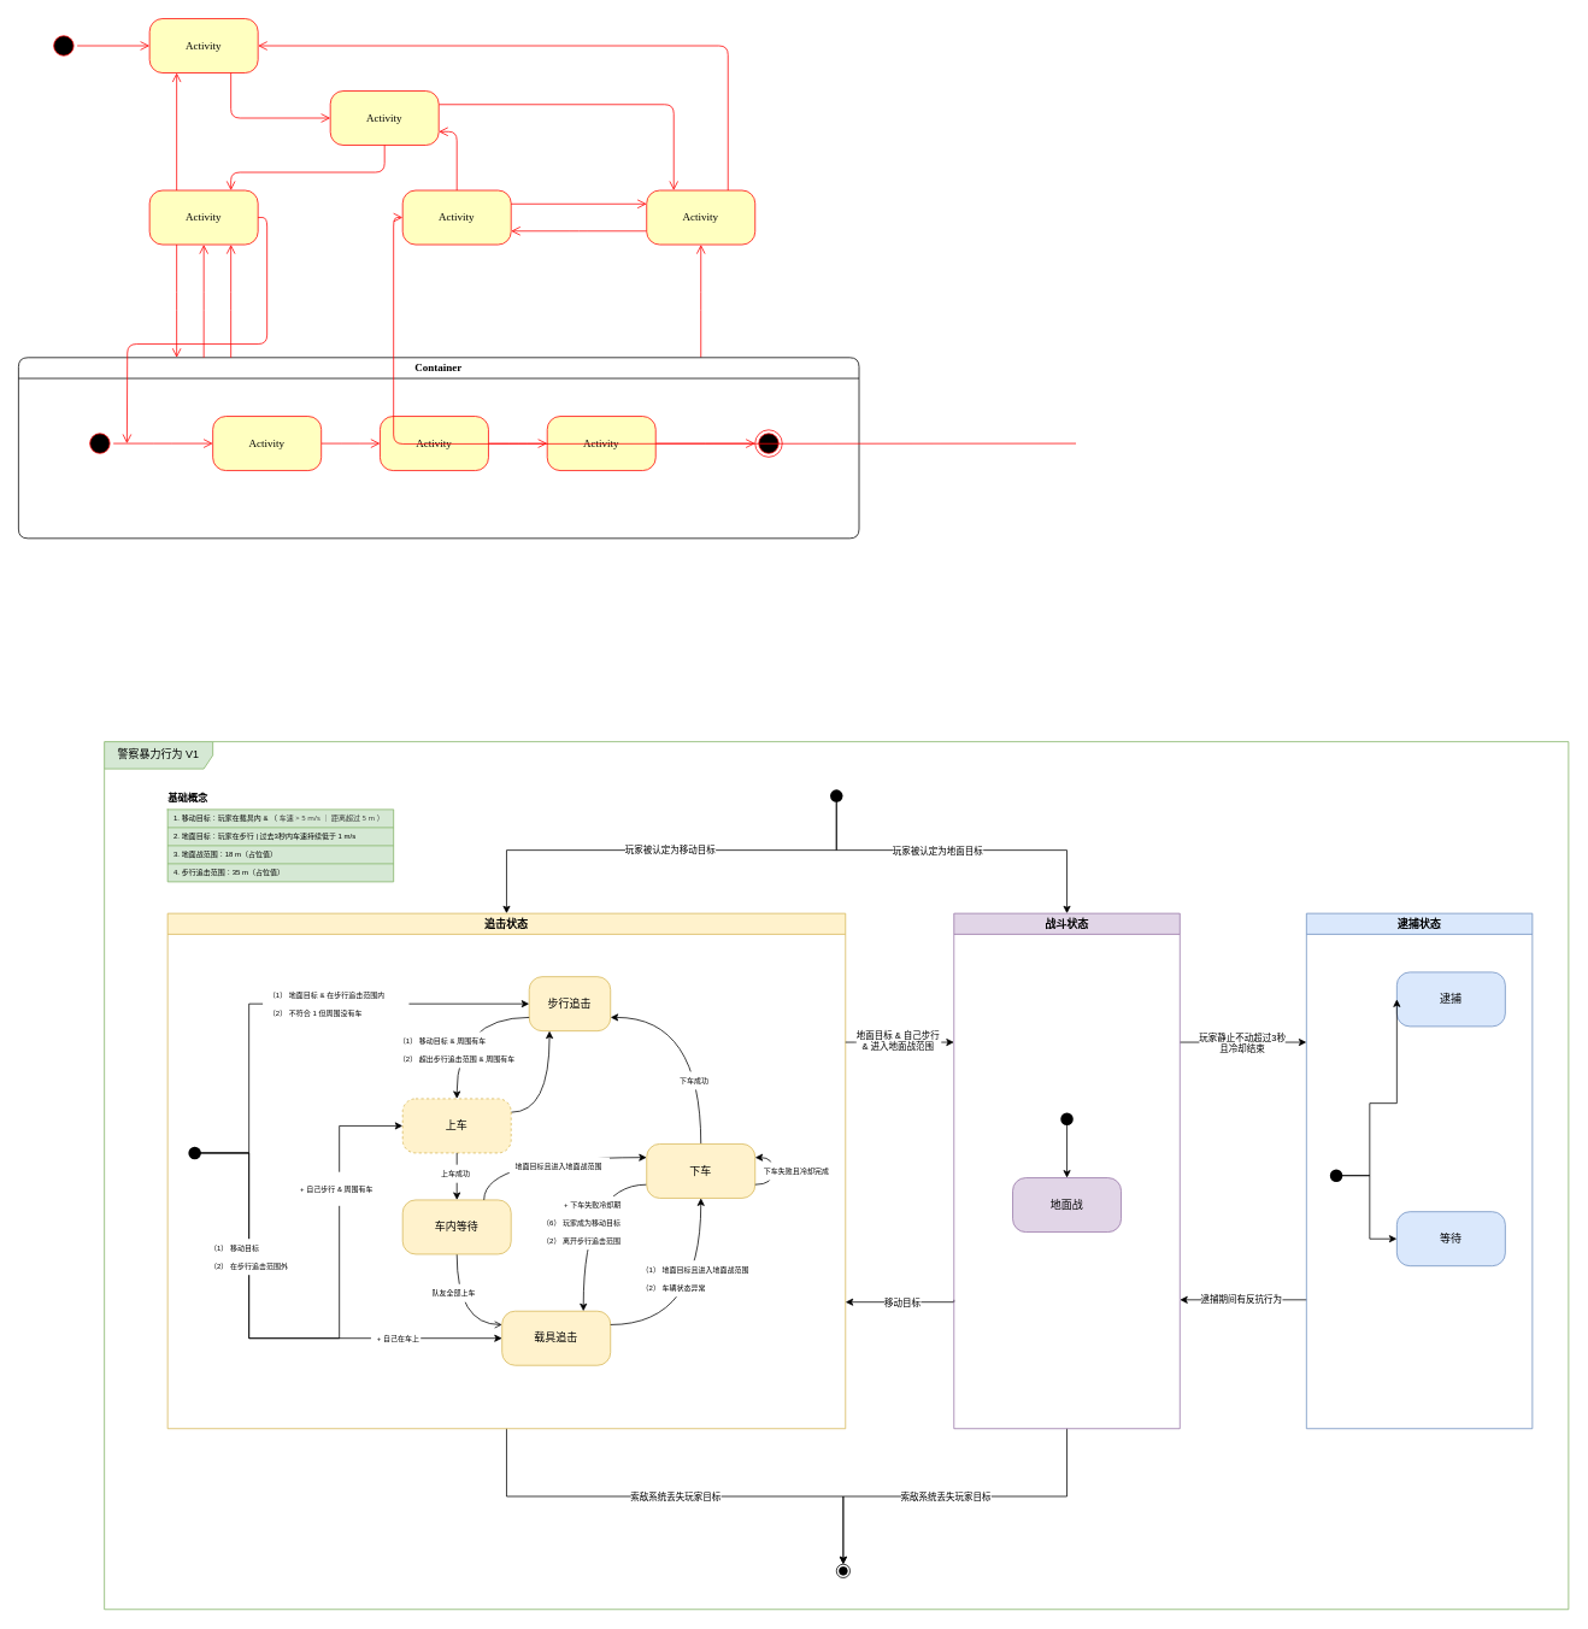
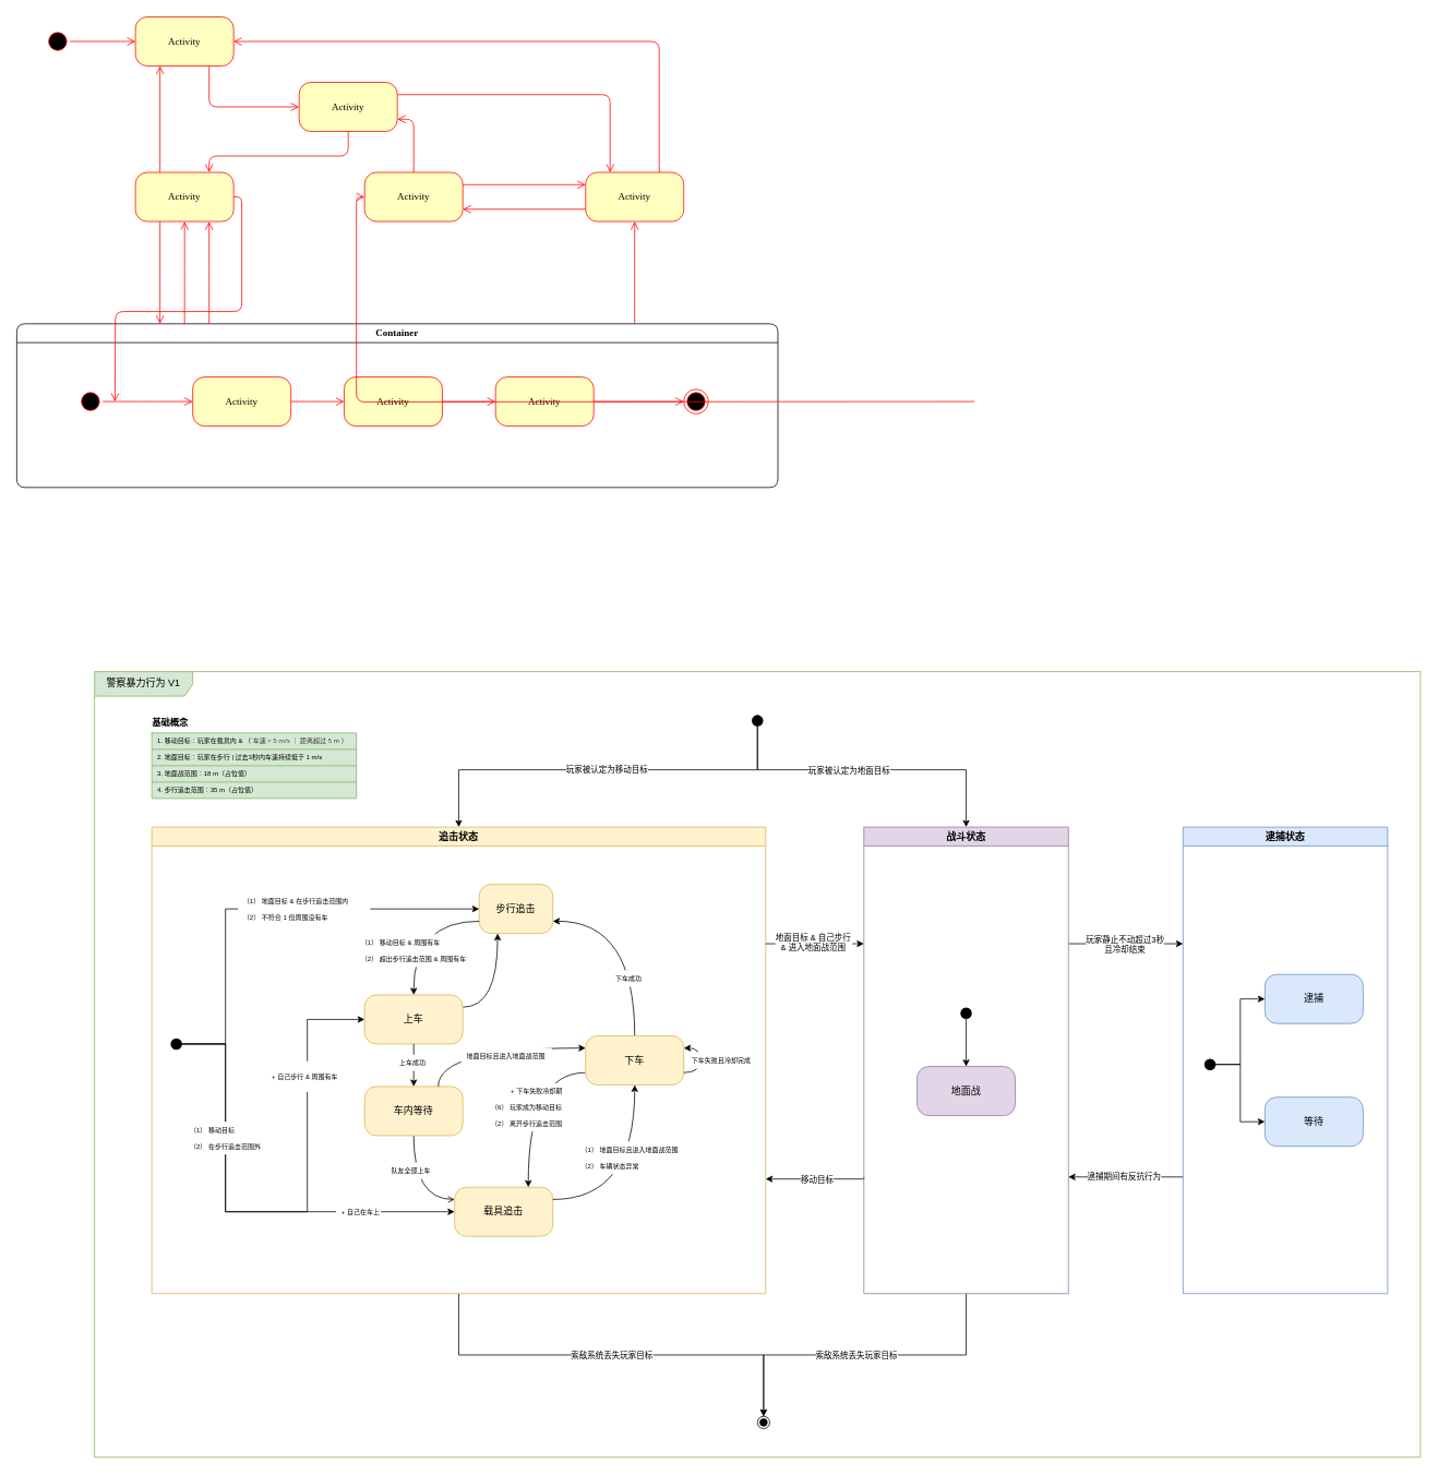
- <mxCell id="83" value="逮捕" style="rounded=1;whiteSpace=wrap;html=1;arcSize=24;fillColor=#dae8fc;strokeColor=#6c8ebf;shadow=0;comic=0;labelBackgroundColor=none;fontFamily=Verdana;fontSize=12;align=center;" vertex="1" parent="82"><mxGeometry x="100" y="65" width="120" height="60" as="geometry" /></mxCell>
+ <mxCell id="83" value="逮捕" style="rounded=1;whiteSpace=wrap;html=1;arcSize=24;fillColor=#dae8fc;strokeColor=#6c8ebf;shadow=0;comic=0;labelBackgroundColor=none;fontFamily=Verdana;fontSize=12;align=center;" vertex="1" parent="82"><mxGeometry x="100" y="180" width="120" height="60" as="geometry" /></mxCell>
- <mxCell id="52" value="上车" style="rounded=1;whiteSpace=wrap;html=1;arcSize=24;fillColor=#fff2cc;strokeColor=#d6b656;shadow=0;comic=0;labelBackgroundColor=none;fontFamily=Verdana;fontSize=12;align=center;dashed=1;" vertex="1" parent="39"><mxGeometry x="260" y="205" width="120" height="60" as="geometry" /></mxCell>
+ <mxCell id="52" value="上车" style="rounded=1;whiteSpace=wrap;html=1;arcSize=24;fillColor=#fff2cc;strokeColor=#d6b656;shadow=0;comic=0;labelBackgroundColor=none;fontFamily=Verdana;fontSize=12;align=center;" vertex="1" parent="39"><mxGeometry x="260" y="205" width="120" height="60" as="geometry" /></mxCell>
